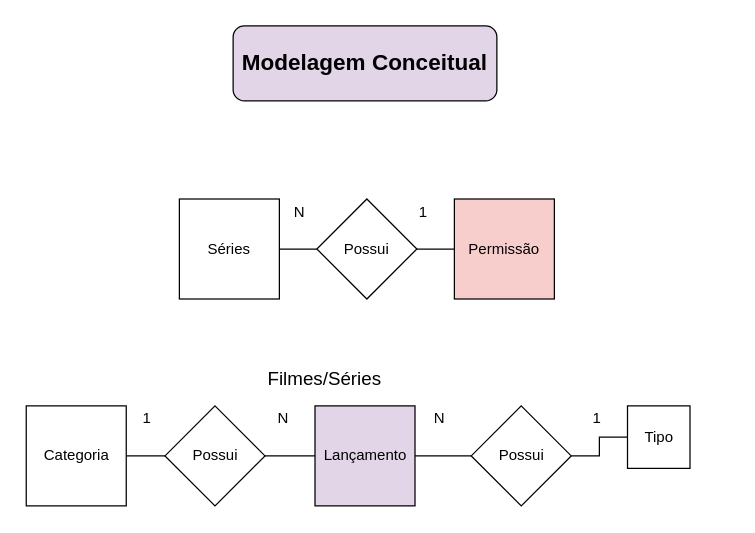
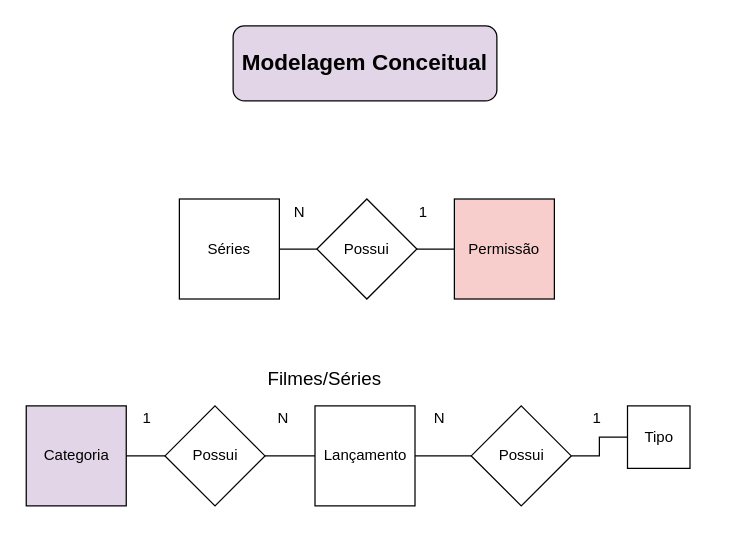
- <mxCell id="13" value="Categoria" style="whiteSpace=wrap;html=1;aspect=fixed;" vertex="1" parent="10"><mxGeometry y="58" width="80" height="80" as="geometry" /></mxCell>
+ <mxCell id="13" value="Categoria" style="whiteSpace=wrap;html=1;aspect=fixed;fillColor=#e1d5e7;" vertex="1" parent="10"><mxGeometry y="58" width="80" height="80" as="geometry" /></mxCell>
- <mxCell id="11" value="Lançamento" style="whiteSpace=wrap;html=1;aspect=fixed;fillColor=#e1d5e7;" vertex="1" parent="10"><mxGeometry x="231" y="58" width="80" height="80" as="geometry" /></mxCell>
+ <mxCell id="11" value="Lançamento" style="whiteSpace=wrap;html=1;aspect=fixed;" vertex="1" parent="10"><mxGeometry x="231" y="58" width="80" height="80" as="geometry" /></mxCell>
